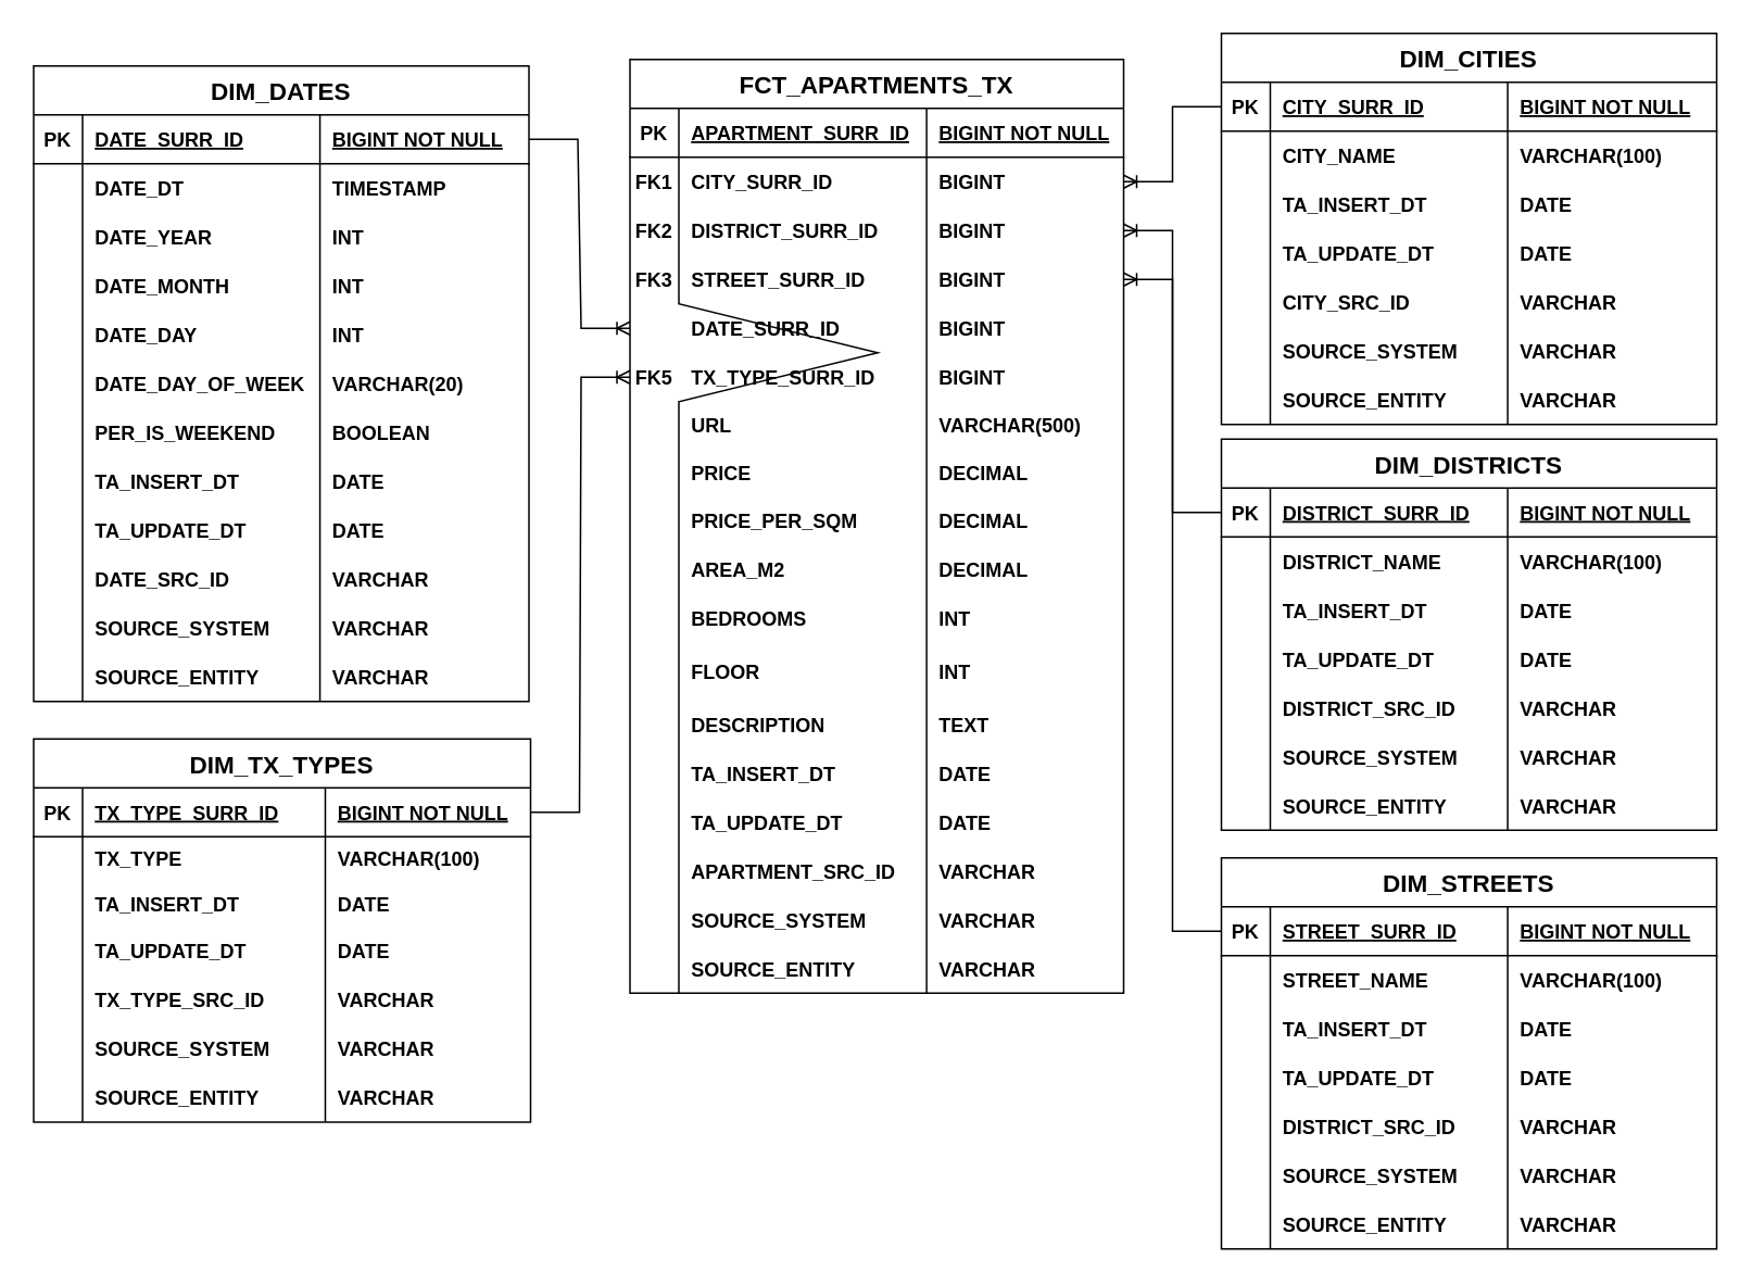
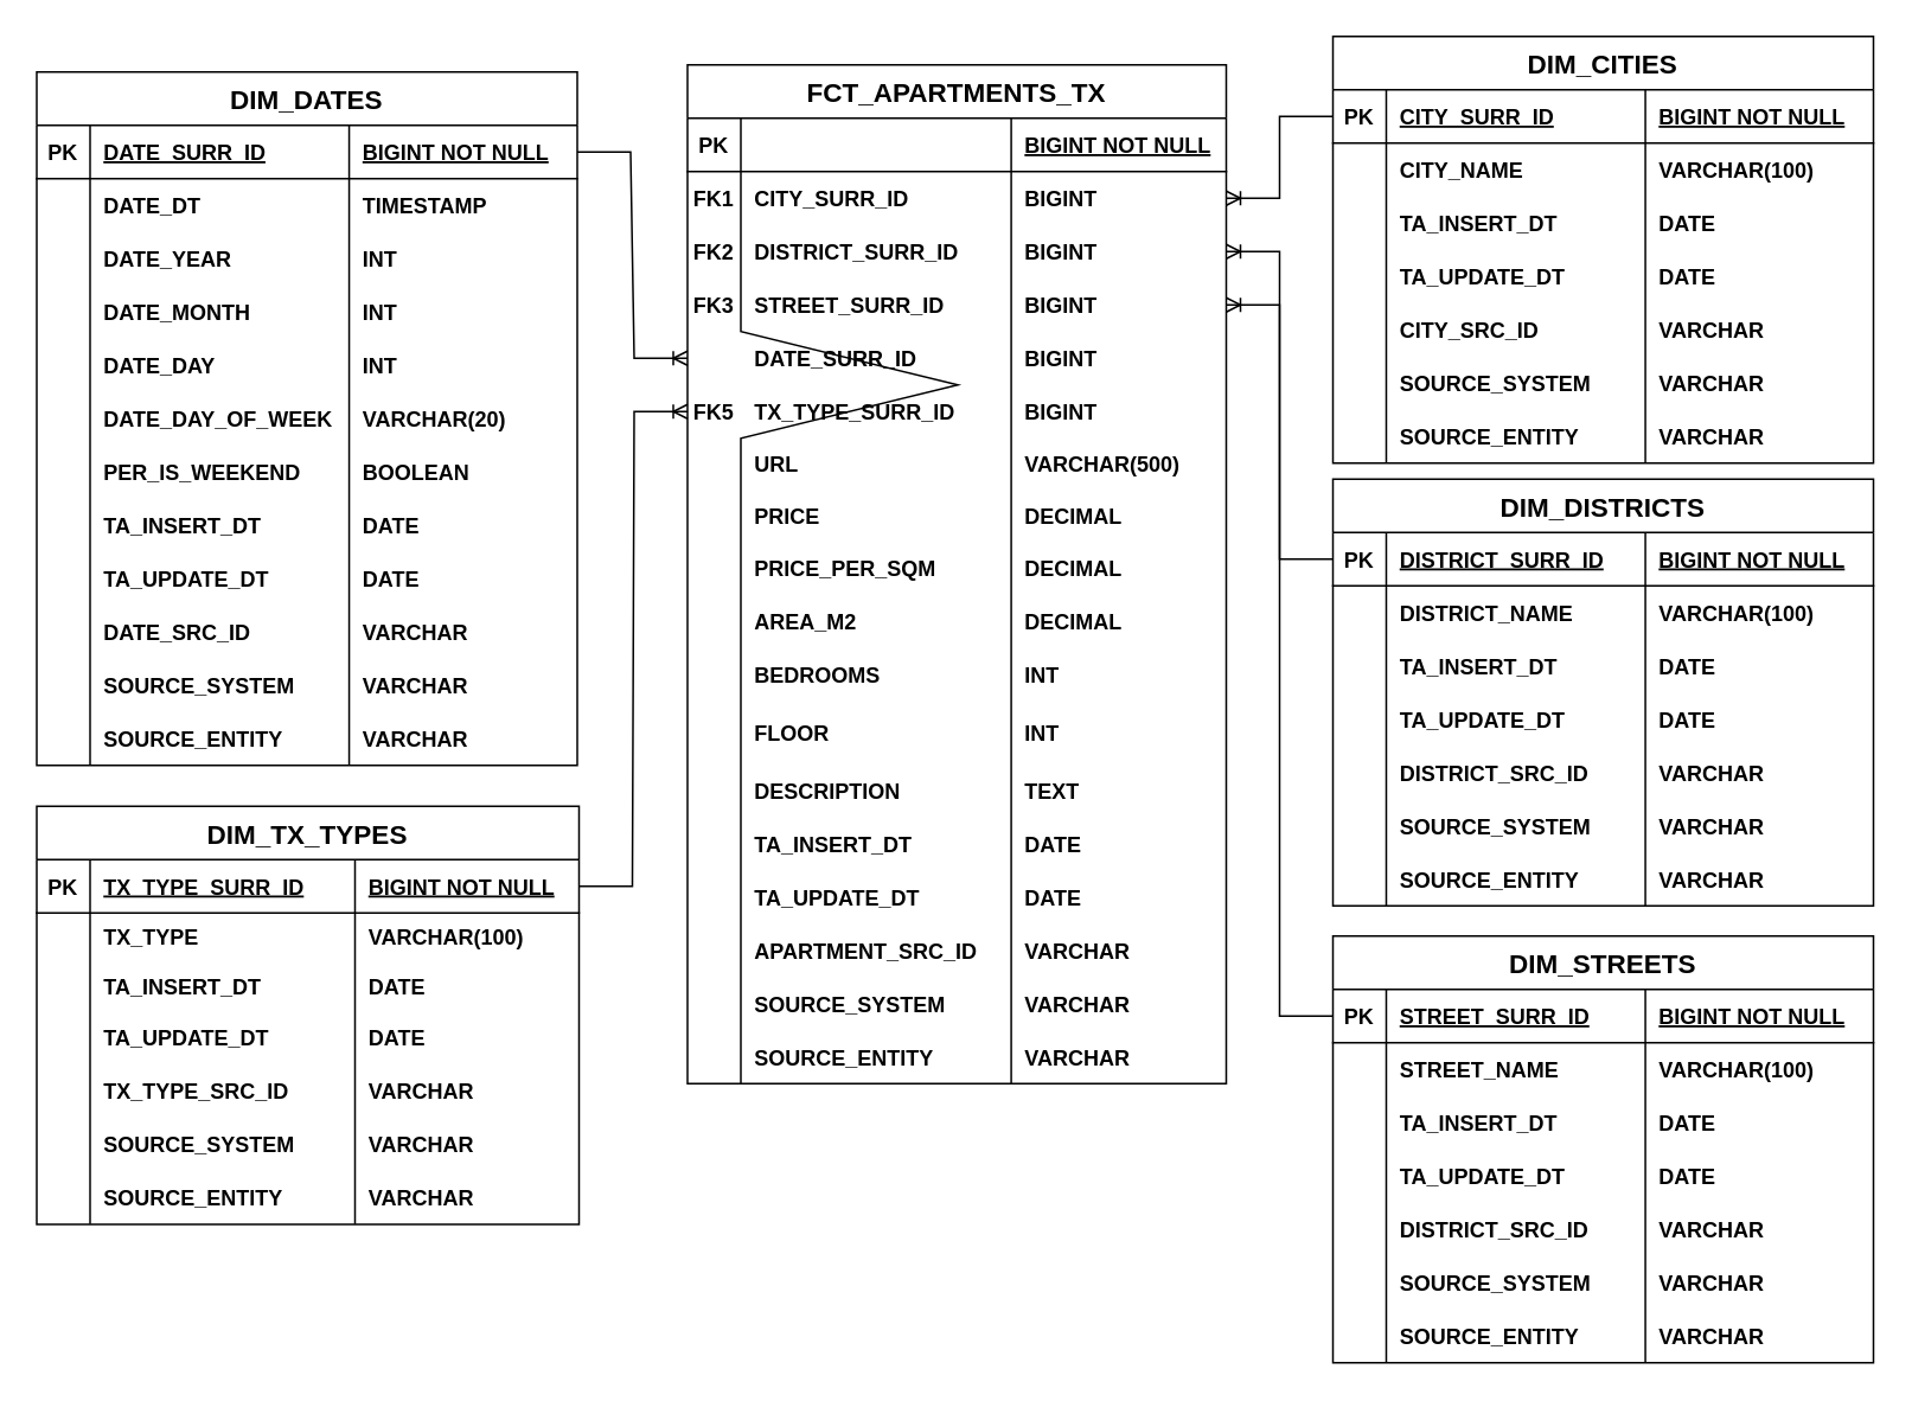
- <mxCell id="5" value="APARTMENT_SURR_ID" style="shape=partialRectangle;overflow=hidden;connectable=0;fillColor=none;top=0;left=0;bottom=0;right=0;align=left;spacingLeft=6;fontStyle=5;" parent="3" vertex="1"><mxGeometry x="30" width="152.059" height="30" as="geometry"><mxRectangle width="152.059" height="30" as="alternateBounds" /></mxGeometry></mxCell>
